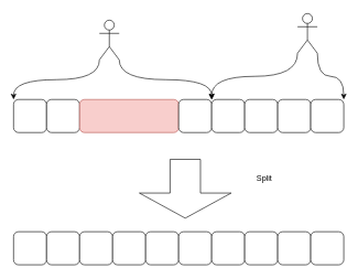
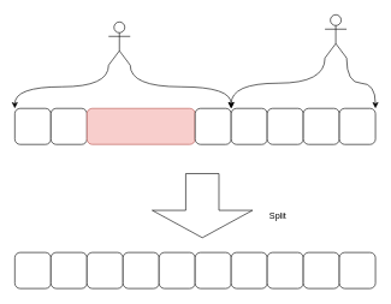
- <mxCell id="27" value="Split" style="text;html=1;strokeColor=none;fillColor=none;align=center;verticalAlign=middle;whiteSpace=wrap;rounded=0;" vertex="1" parent="1"><mxGeometry x="380" y="260" width="40" height="20" as="geometry" /></mxCell>
+ <mxCell id="27" value="Split" style="text;html=1;strokeColor=none;fillColor=none;align=center;verticalAlign=middle;whiteSpace=wrap;rounded=0;" vertex="1" parent="1"><mxGeometry x="365" y="290" width="40" height="20" as="geometry" /></mxCell>
